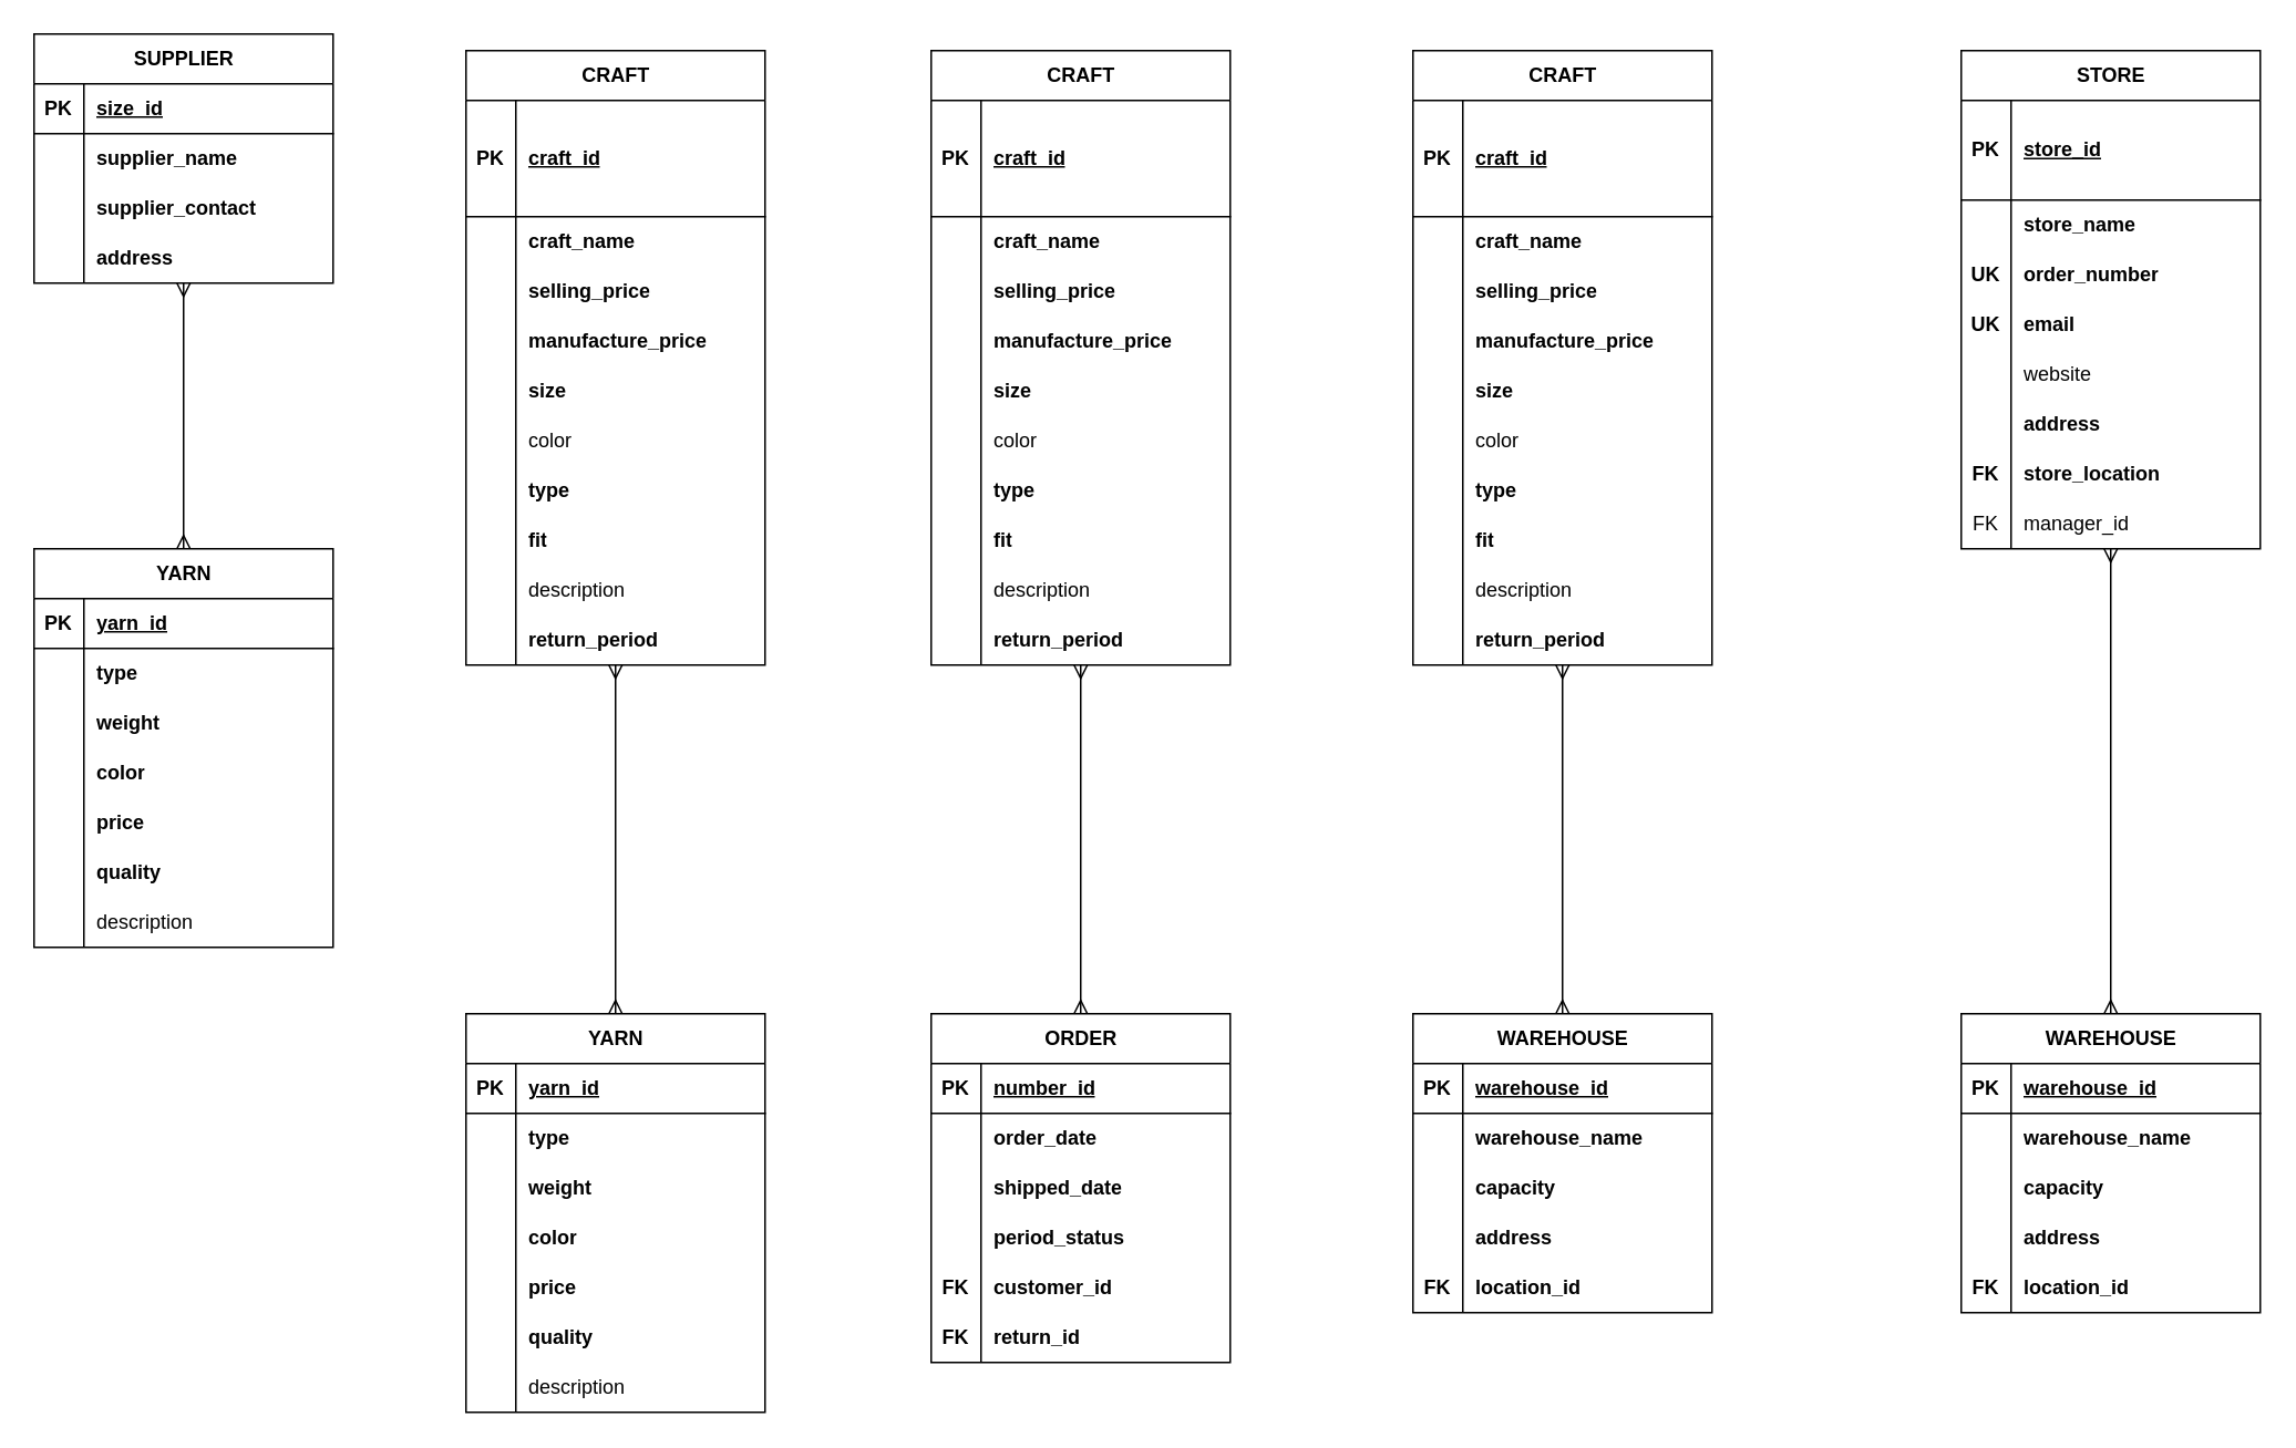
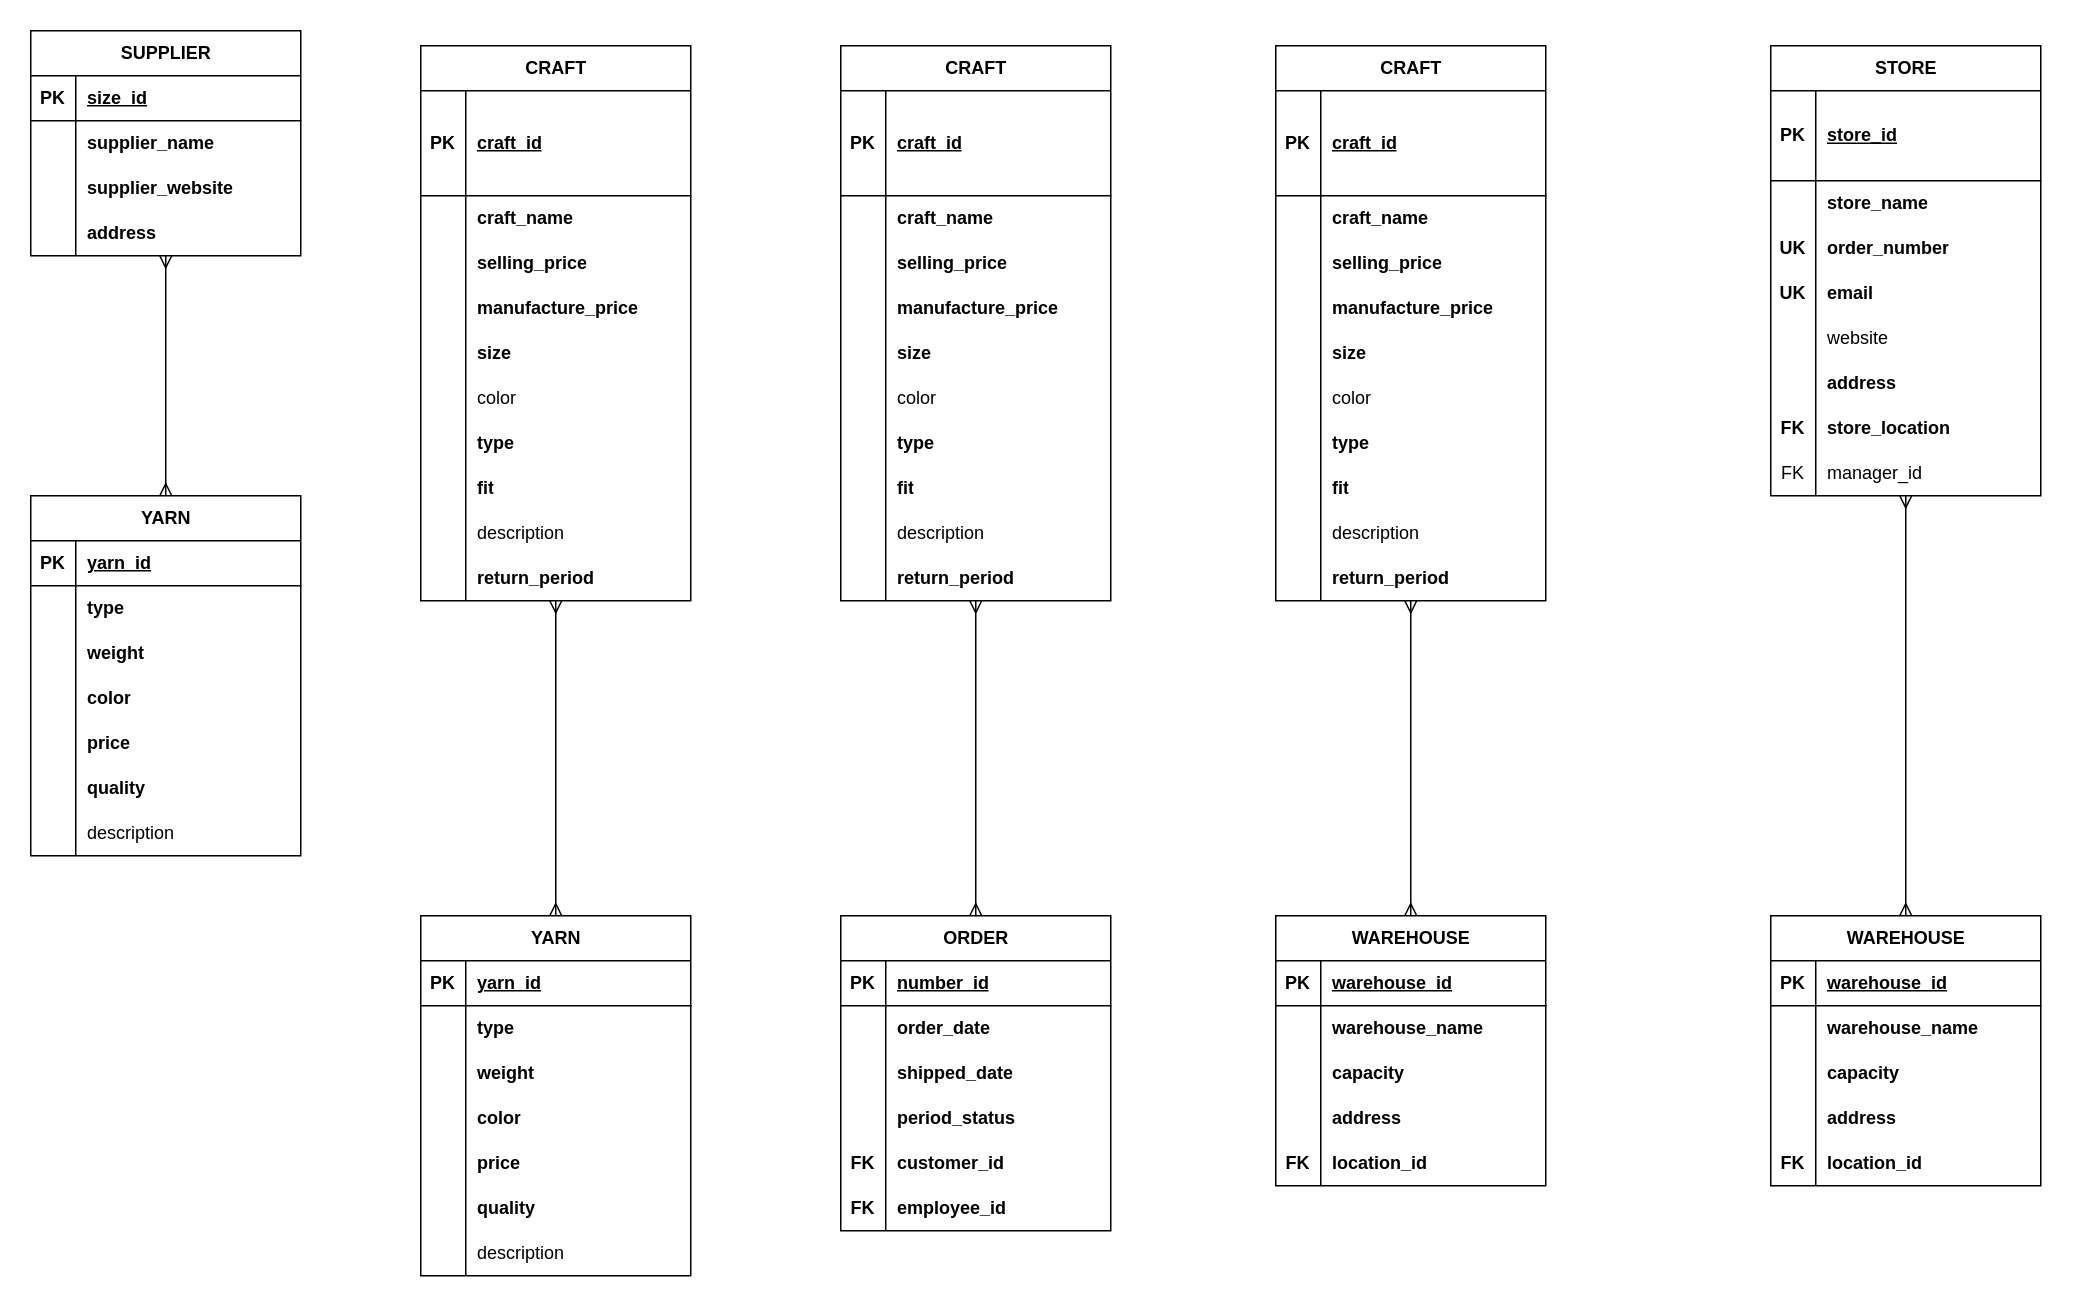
- <mxCell id="34" value="supplier_contact" style="shape=partialRectangle;connectable=0;fillColor=none;top=0;left=0;bottom=0;right=0;align=left;spacingLeft=6;overflow=hidden;whiteSpace=wrap;html=1;fontStyle=1;movable=0;resizable=0;rotatable=0;deletable=0;editable=0;locked=1;" vertex="1" parent="32"><mxGeometry x="30" width="150" height="30" as="geometry"><mxRectangle width="150" height="30" as="alternateBounds" /></mxGeometry></mxCell>
+ <mxCell id="34" value="supplier_website" style="shape=partialRectangle;connectable=0;fillColor=none;top=0;left=0;bottom=0;right=0;align=left;spacingLeft=6;overflow=hidden;whiteSpace=wrap;html=1;fontStyle=1;movable=0;resizable=0;rotatable=0;deletable=0;editable=0;locked=1;" vertex="1" parent="32"><mxGeometry x="30" width="150" height="30" as="geometry"><mxRectangle width="150" height="30" as="alternateBounds" /></mxGeometry></mxCell>
- <mxCell id="110" value="return_id" style="shape=partialRectangle;connectable=0;fillColor=none;top=0;left=0;bottom=0;right=0;align=left;spacingLeft=6;overflow=hidden;whiteSpace=wrap;html=1;fontStyle=1;movable=0;resizable=0;rotatable=0;deletable=0;editable=0;locked=1;" vertex="1" parent="108"><mxGeometry x="30" width="150" height="30" as="geometry"><mxRectangle width="150" height="30" as="alternateBounds" /></mxGeometry></mxCell>
+ <mxCell id="110" value="employee_id" style="shape=partialRectangle;connectable=0;fillColor=none;top=0;left=0;bottom=0;right=0;align=left;spacingLeft=6;overflow=hidden;whiteSpace=wrap;html=1;fontStyle=1;movable=0;resizable=0;rotatable=0;deletable=0;editable=0;locked=1;" vertex="1" parent="108"><mxGeometry x="30" width="150" height="30" as="geometry"><mxRectangle width="150" height="30" as="alternateBounds" /></mxGeometry></mxCell>
